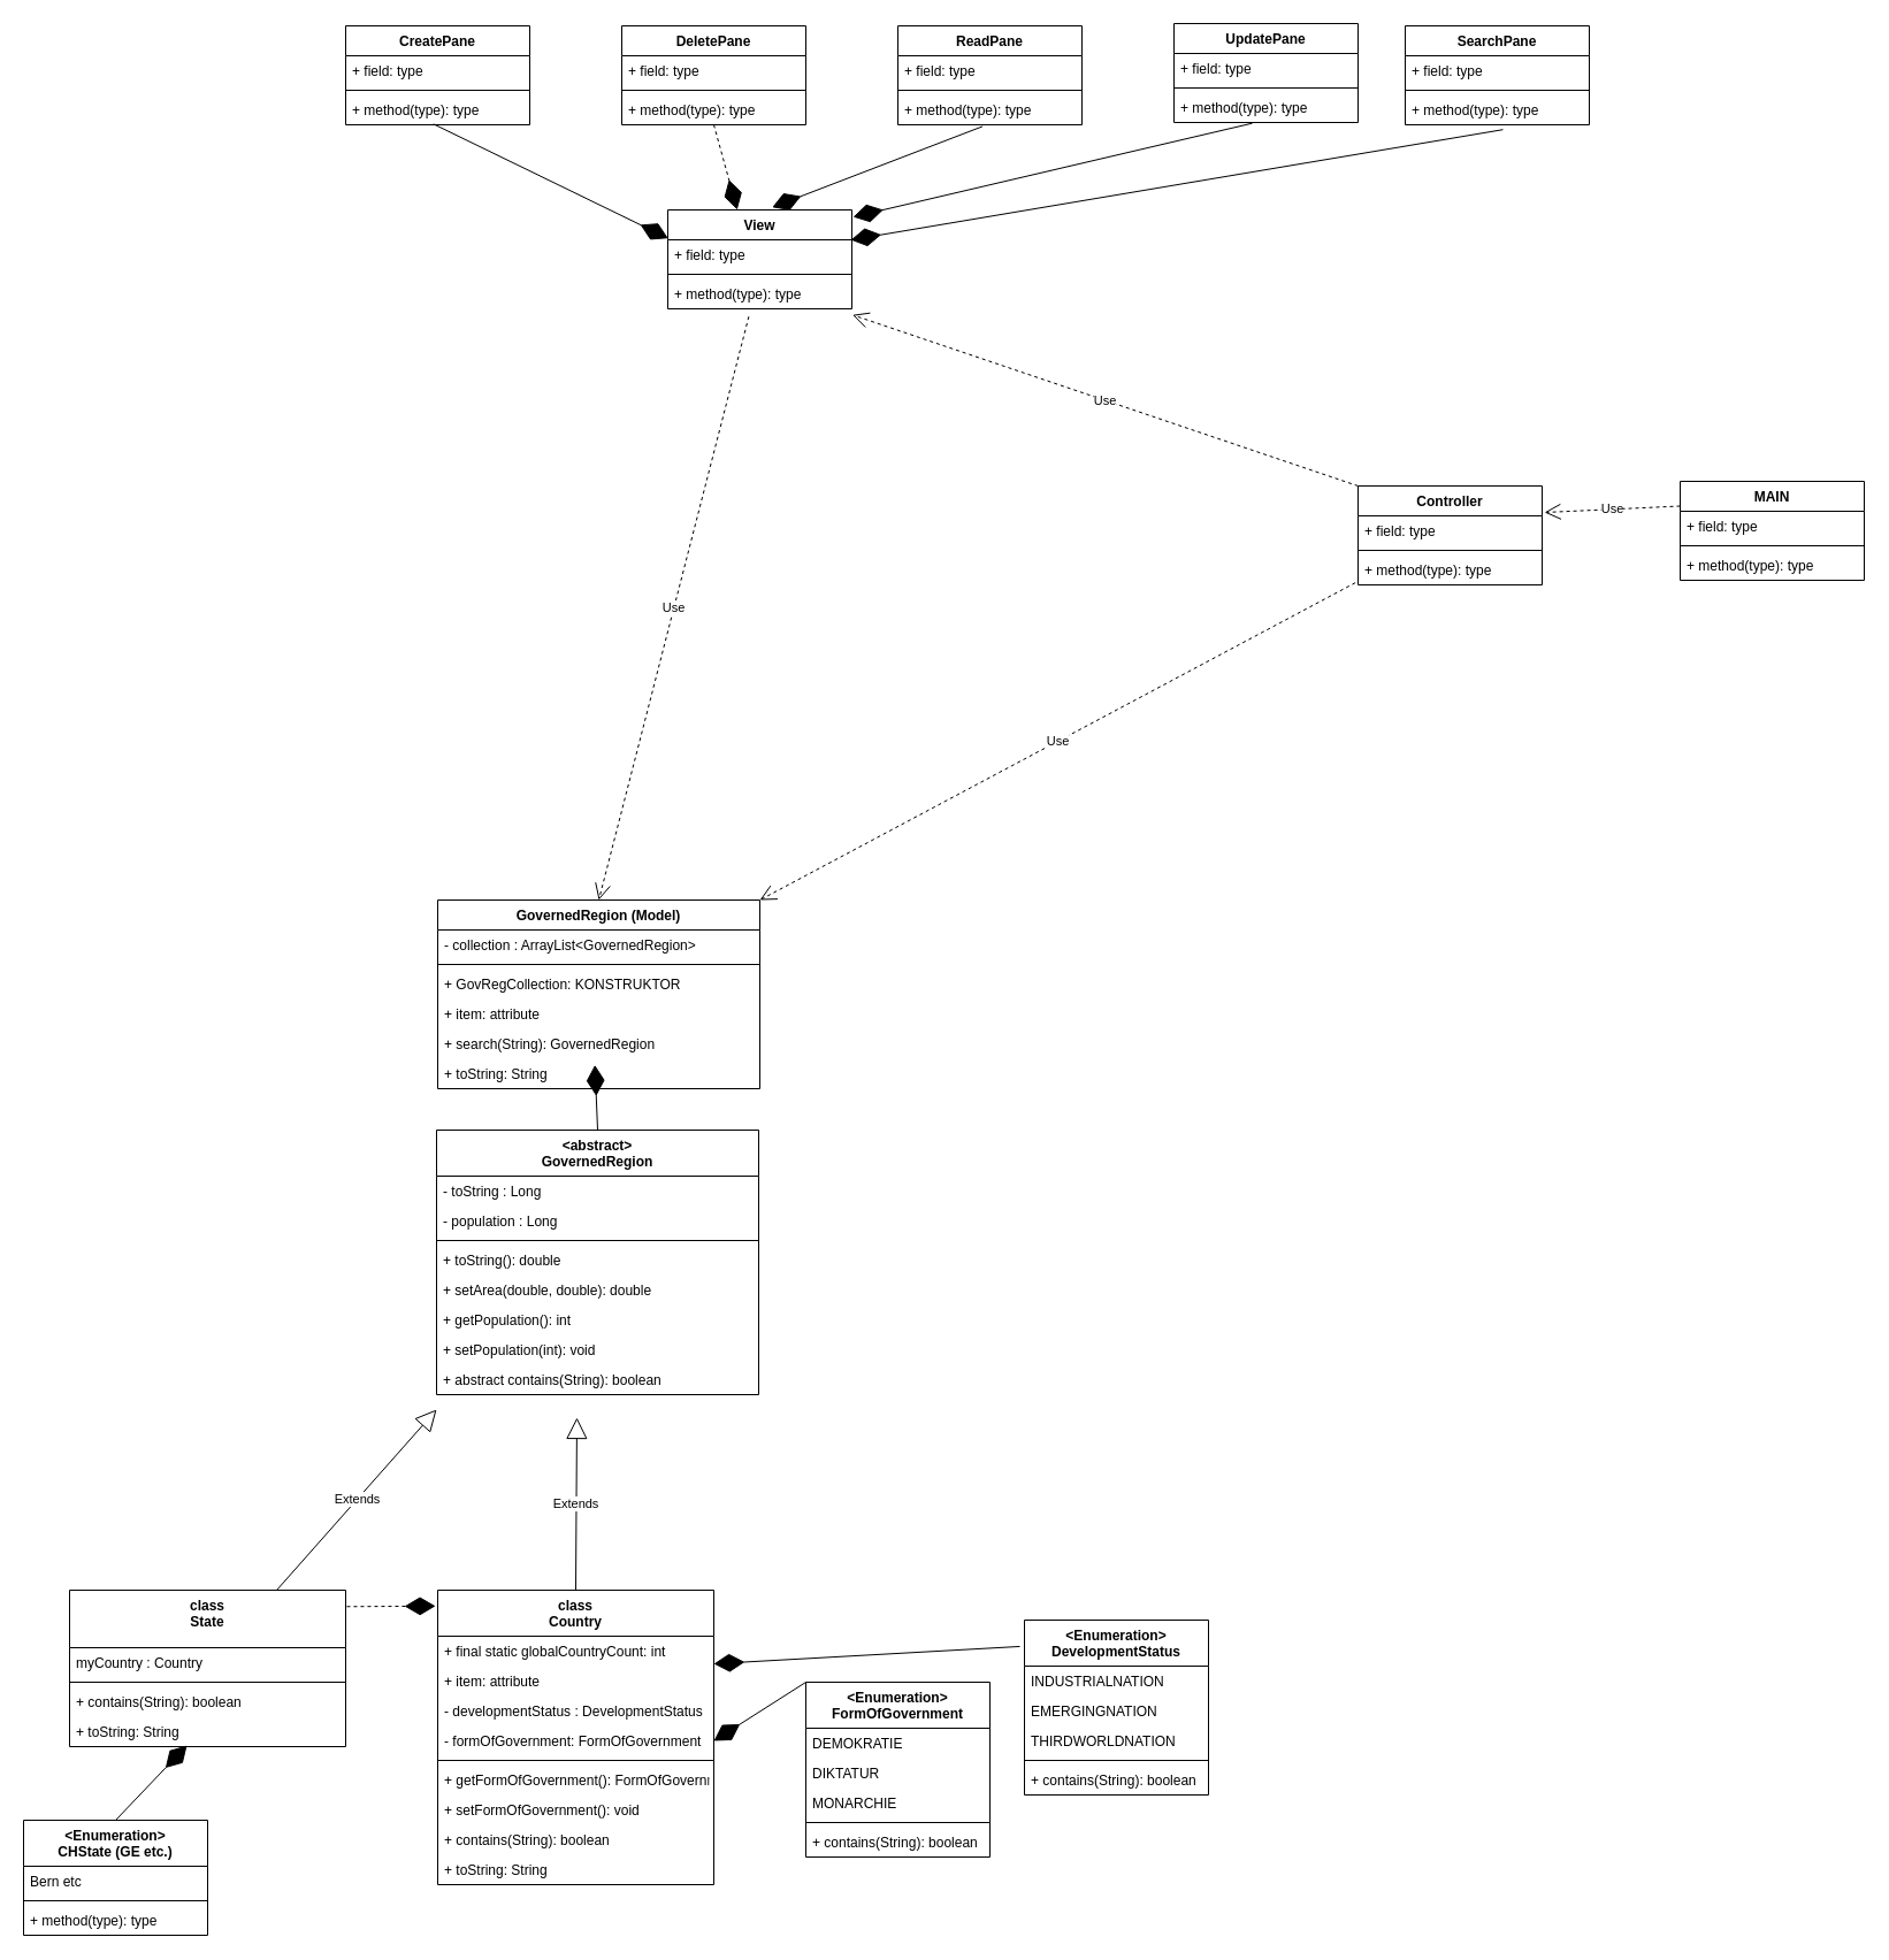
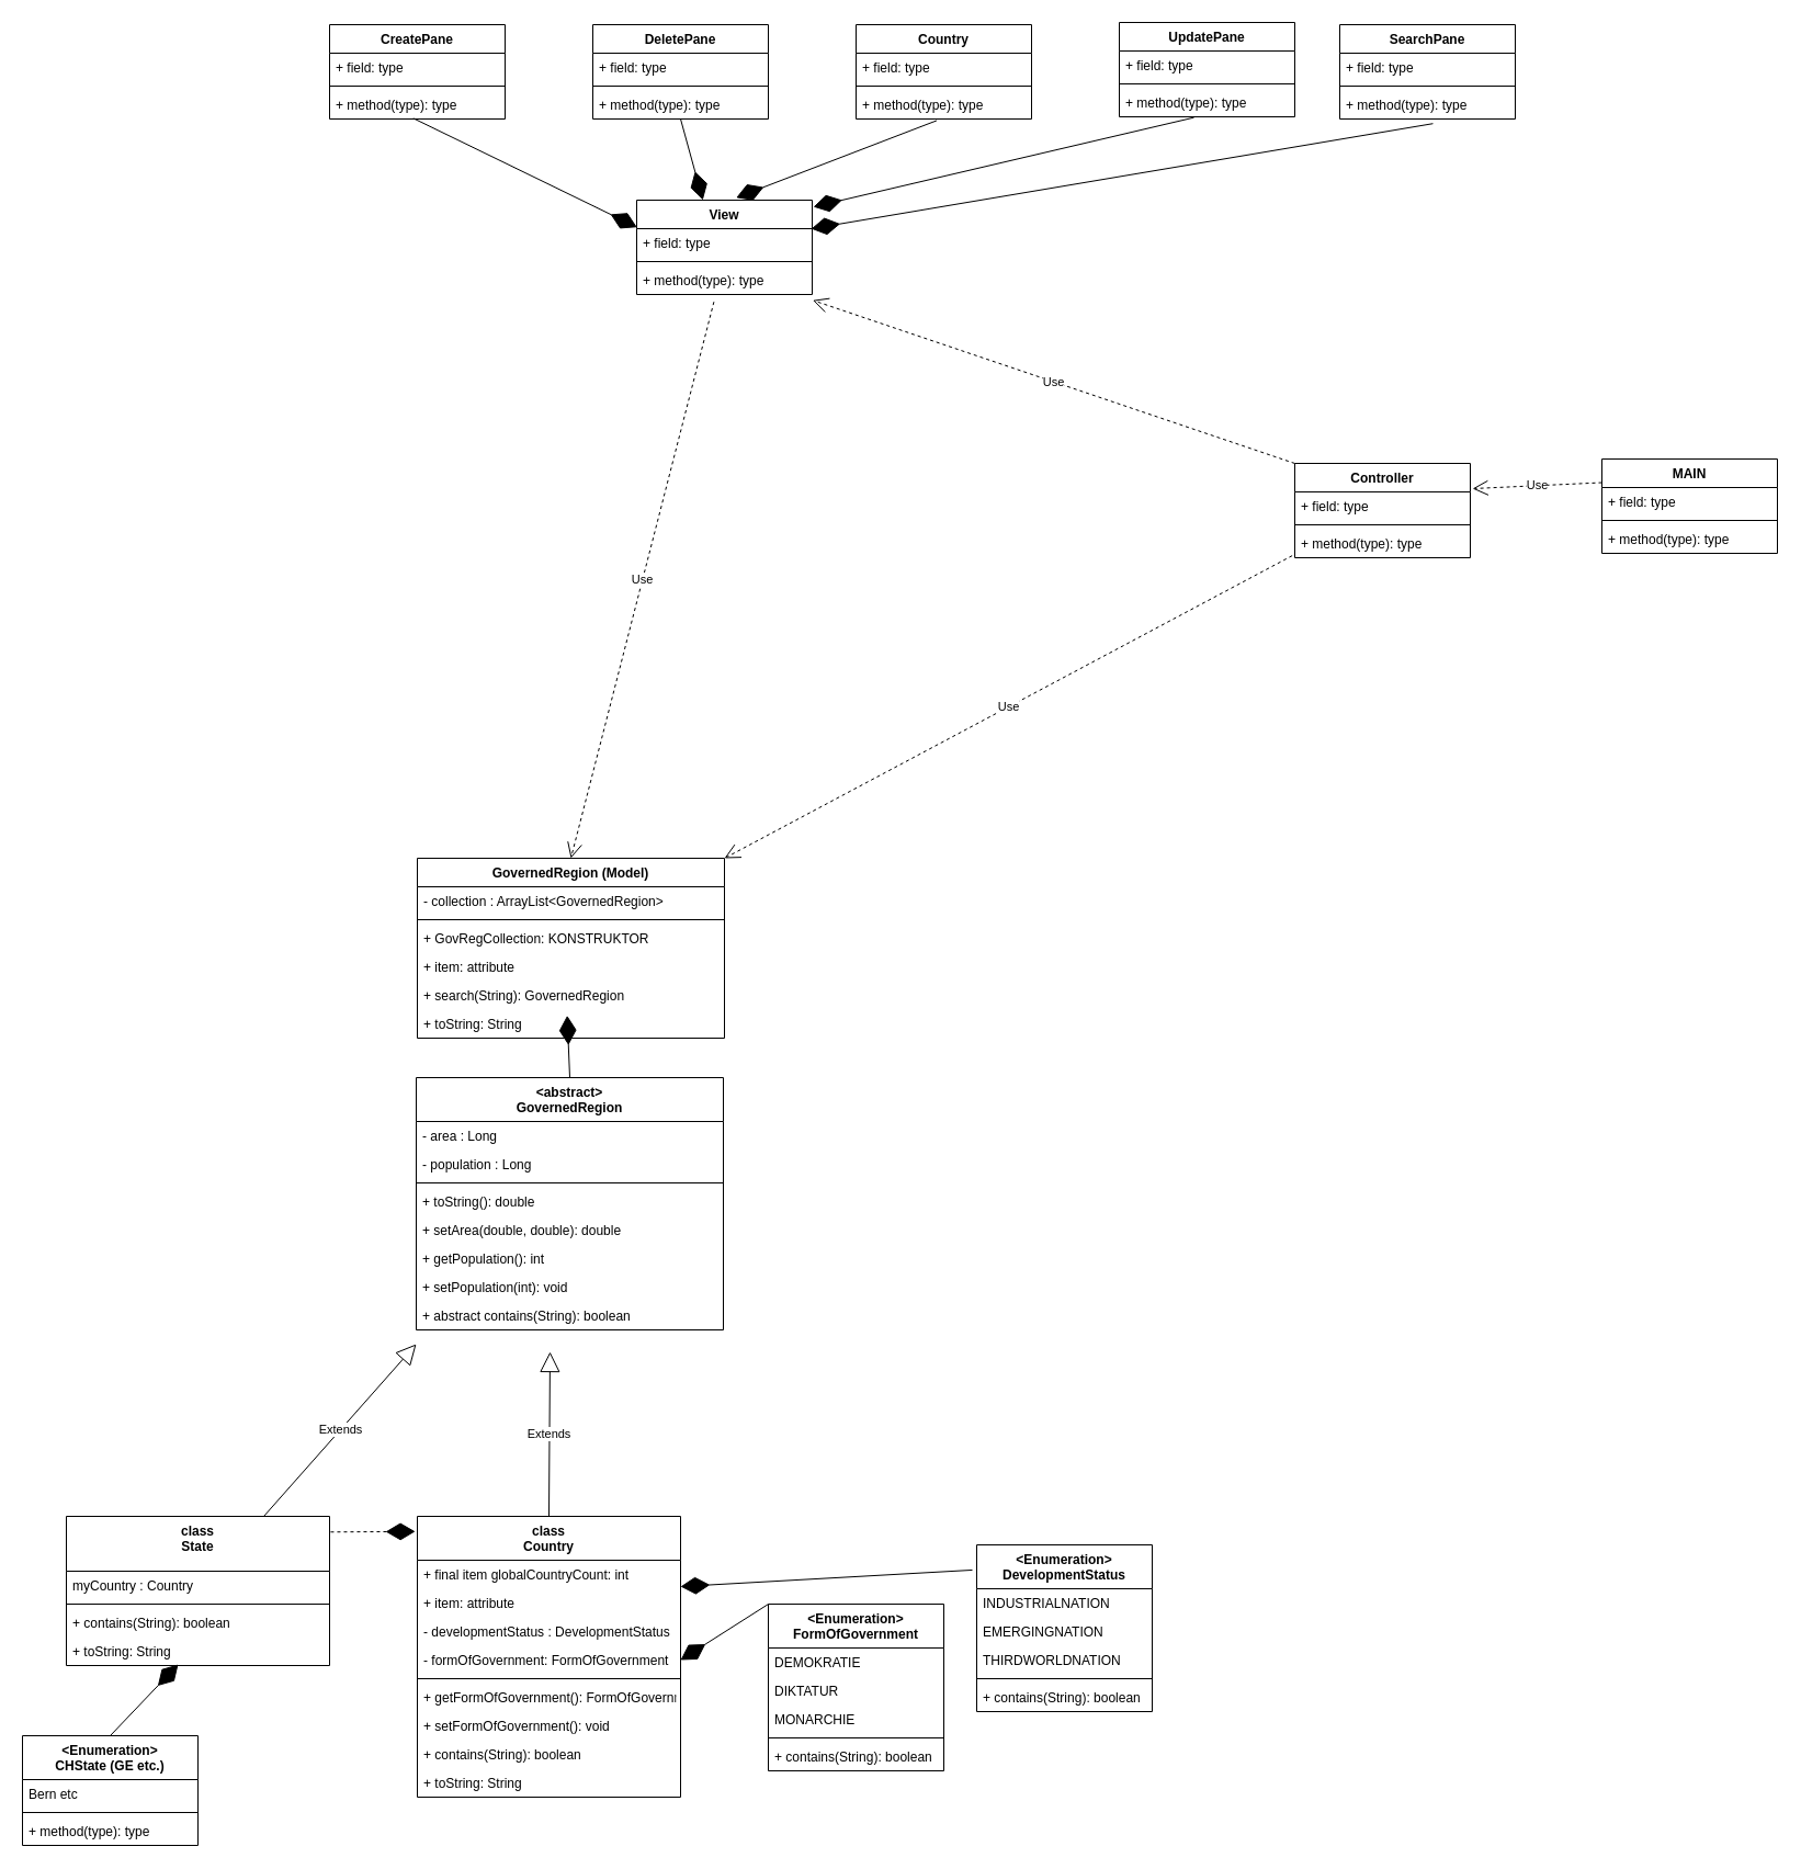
- <mxCell id="32" value="ReadPane" style="swimlane;fontStyle=1;align=center;verticalAlign=top;childLayout=stackLayout;horizontal=1;startSize=26;horizontalStack=0;resizeParent=1;resizeParentMax=0;resizeLast=0;collapsible=1;marginBottom=0;" parent="1" vertex="1"><mxGeometry x="780" y="22" width="160" height="86" as="geometry" /></mxCell>
+ <mxCell id="32" value="Country" style="swimlane;fontStyle=1;align=center;verticalAlign=top;childLayout=stackLayout;horizontal=1;startSize=26;horizontalStack=0;resizeParent=1;resizeParentMax=0;resizeLast=0;collapsible=1;marginBottom=0;" parent="1" vertex="1"><mxGeometry x="780" y="22" width="160" height="86" as="geometry" /></mxCell>
- <mxCell id="49" value="" style="endArrow=diamondThin;endFill=1;endSize=24;html=1;exitX=0.5;exitY=1;exitDx=0;exitDy=0;entryX=0.377;entryY=-0.002;entryDx=0;entryDy=0;entryPerimeter=0;dashed=1;" parent="1" source="28" target="20" edge="1"><mxGeometry width="160" relative="1" as="geometry"><mxPoint x="916" y="163.082" as="sourcePoint" /><mxPoint x="840" y="161.998" as="targetPoint" /></mxGeometry></mxCell>
+ <mxCell id="49" value="" style="endArrow=diamondThin;endFill=1;endSize=24;html=1;exitX=0.5;exitY=1;exitDx=0;exitDy=0;entryX=0.377;entryY=-0.002;entryDx=0;entryDy=0;entryPerimeter=0;" parent="1" source="28" target="20" edge="1"><mxGeometry width="160" relative="1" as="geometry"><mxPoint x="916" y="163.082" as="sourcePoint" /><mxPoint x="840" y="161.998" as="targetPoint" /></mxGeometry></mxCell>
- <mxCell id="54" value="- toString : Long" style="text;strokeColor=none;fillColor=none;align=left;verticalAlign=top;spacingLeft=4;spacingRight=4;overflow=hidden;rotatable=0;points=[[0,0.5],[1,0.5]];portConstraint=eastwest;" parent="53" vertex="1"><mxGeometry y="40" width="280" height="26" as="geometry" /></mxCell>
+ <mxCell id="54" value="- area : Long" style="text;strokeColor=none;fillColor=none;align=left;verticalAlign=top;spacingLeft=4;spacingRight=4;overflow=hidden;rotatable=0;points=[[0,0.5],[1,0.5]];portConstraint=eastwest;" parent="53" vertex="1"><mxGeometry y="40" width="280" height="26" as="geometry" /></mxCell>
- <mxCell id="88" value="+ final static globalCountryCount: int" style="text;strokeColor=none;fillColor=none;align=left;verticalAlign=top;spacingLeft=4;spacingRight=4;overflow=hidden;rotatable=0;points=[[0,0.5],[1,0.5]];portConstraint=eastwest;" parent="87" vertex="1"><mxGeometry y="40" width="240" height="26" as="geometry" /></mxCell>
+ <mxCell id="88" value="+ final item globalCountryCount: int" style="text;strokeColor=none;fillColor=none;align=left;verticalAlign=top;spacingLeft=4;spacingRight=4;overflow=hidden;rotatable=0;points=[[0,0.5],[1,0.5]];portConstraint=eastwest;" parent="87" vertex="1"><mxGeometry y="40" width="240" height="26" as="geometry" /></mxCell>
